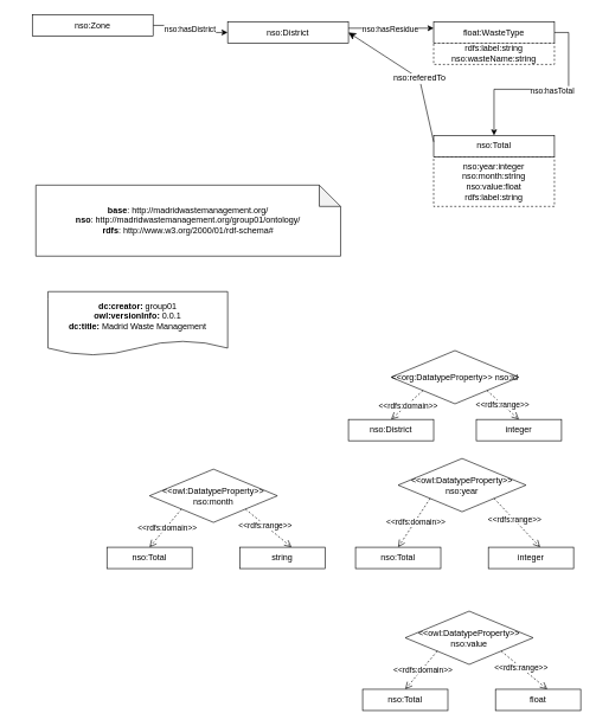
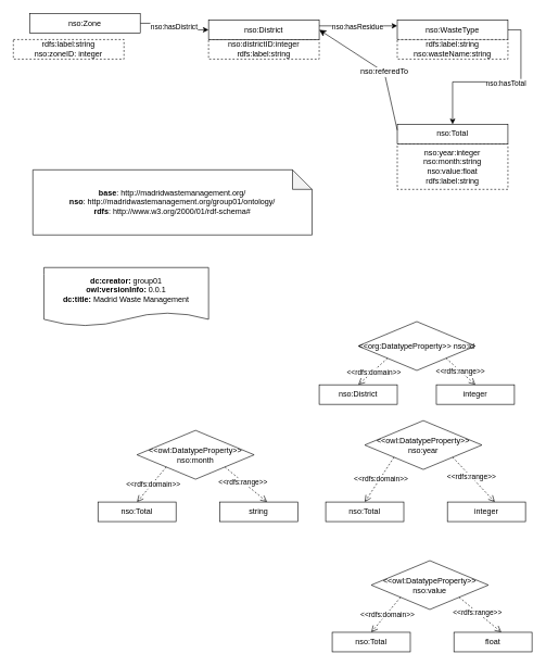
- <mxCell id="6" value="float:WasteType" style="rounded=0;whiteSpace=wrap;html=1;snapToPoint=1;points=[[0.1,0],[0.2,0],[0.3,0],[0.4,0],[0.5,0],[0.6,0],[0.7,0],[0.8,0],[0.9,0],[0,0.1],[0,0.3],[0,0.5],[0,0.7],[0,0.9],[0.1,1],[0.2,1],[0.3,1],[0.4,1],[0.5,1],[0.6,1],[0.7,1],[0.8,1],[0.9,1],[1,0.1],[1,0.3],[1,0.5],[1,0.7],[1,0.9]];" parent="1" vertex="1"><mxGeometry x="610" y="30" width="170" height="30" as="geometry" /></mxCell>
+ <mxCell id="6" value="nso:WasteType" style="rounded=0;whiteSpace=wrap;html=1;snapToPoint=1;points=[[0.1,0],[0.2,0],[0.3,0],[0.4,0],[0.5,0],[0.6,0],[0.7,0],[0.8,0],[0.9,0],[0,0.1],[0,0.3],[0,0.5],[0,0.7],[0,0.9],[0.1,1],[0.2,1],[0.3,1],[0.4,1],[0.5,1],[0.6,1],[0.7,1],[0.8,1],[0.9,1],[1,0.1],[1,0.3],[1,0.5],[1,0.7],[1,0.9]];" parent="1" vertex="1"><mxGeometry x="610" y="30" width="170" height="30" as="geometry" /></mxCell>
+ <mxCell id="40" value="rdfs:label:string&lt;br&gt;nso:zoneID: integer" style="rounded=0;whiteSpace=wrap;html=1;snapToPoint=1;points=[[0.1,0],[0.2,0],[0.3,0],[0.4,0],[0.5,0],[0.6,0],[0.7,0],[0.8,0],[0.9,0],[0,0.1],[0,0.3],[0,0.5],[0,0.7],[0,0.9],[0.1,1],[0.2,1],[0.3,1],[0.4,1],[0.5,1],[0.6,1],[0.7,1],[0.8,1],[0.9,1],[1,0.1],[1,0.3],[1,0.5],[1,0.7],[1,0.9]];dashed=1;" parent="1" vertex="1"><mxGeometry x="20" y="60" width="170" height="30" as="geometry" /></mxCell>
+ <mxCell id="2" value="nso:districtID:integer&lt;br&gt;rdfs:label:string" style="rounded=0;whiteSpace=wrap;html=1;snapToPoint=1;points=[[0.1,0],[0.2,0],[0.3,0],[0.4,0],[0.5,0],[0.6,0],[0.7,0],[0.8,0],[0.9,0],[0,0.1],[0,0.3],[0,0.5],[0,0.7],[0,0.9],[0.1,1],[0.2,1],[0.3,1],[0.4,1],[0.5,1],[0.6,1],[0.7,1],[0.8,1],[0.9,1],[1,0.1],[1,0.3],[1,0.5],[1,0.7],[1,0.9]];dashed=1;" parent="1" vertex="1"><mxGeometry x="320" y="60" width="170" height="30" as="geometry" /></mxCell>
